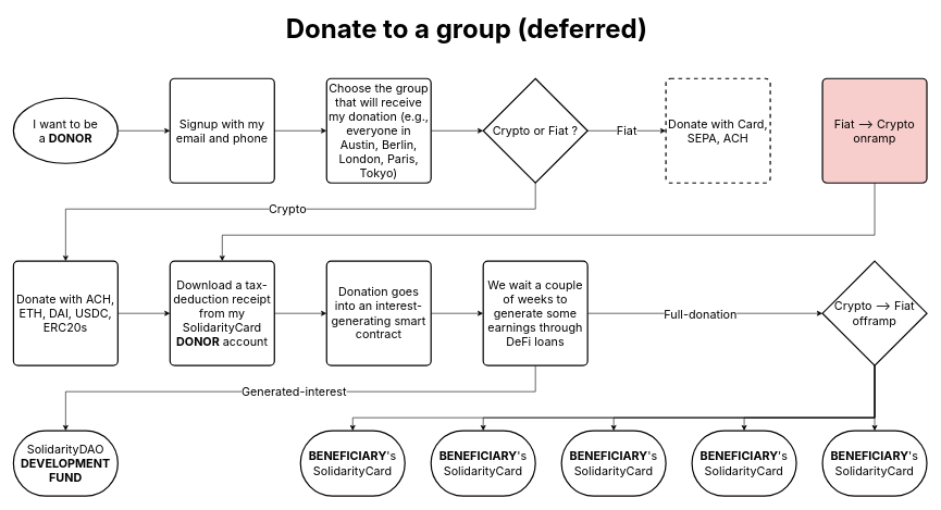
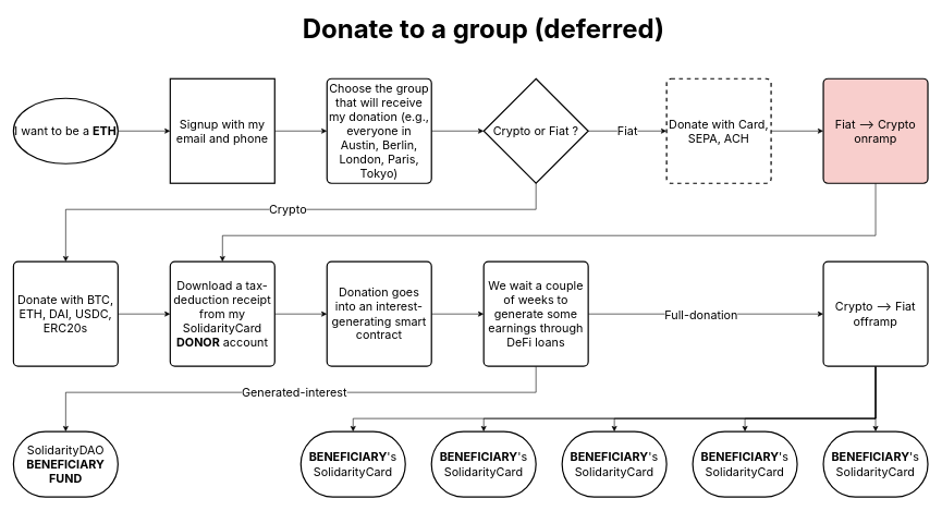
- <mxCell id="37" value="Donate to a group (deferred)" style="text;html=1;strokeColor=none;fillColor=none;align=center;verticalAlign=middle;whiteSpace=wrap;rounded=0;fontFamily=SF Pro Text;fontSize=40;fontStyle=1" parent="1" vertex="1"><mxGeometry x="435" y="20" width="560" height="48" as="geometry" /></mxCell>
+ <mxCell id="37" value="Donate to a group (deferred)" style="text;html=1;strokeColor=none;fillColor=none;align=center;verticalAlign=middle;whiteSpace=wrap;rounded=0;fontFamily=SF Pro Text;fontSize=40;fontStyle=1" parent="1" vertex="1"><mxGeometry x="460" y="20" width="560" height="48" as="geometry" /></mxCell>
- <mxCell id="3" value="&lt;font style=&quot;font-size: 18px&quot;&gt;I want to be a&amp;nbsp;&lt;b style=&quot;font-size: 18px&quot;&gt;DONOR&lt;/b&gt;&lt;/font&gt;" style="strokeWidth=2;html=1;shape=mxgraph.flowchart.start_1;whiteSpace=wrap;fontSize=18;fontFamily=SF Pro Text;" parent="1" vertex="1"><mxGeometry x="20" y="150" width="160" height="100" as="geometry" /></mxCell>
+ <mxCell id="3" value="&lt;font style=&quot;font-size: 18px&quot;&gt;I want to be a&amp;nbsp;&lt;b style=&quot;font-size: 18px&quot;&gt;ETH&lt;/b&gt;&lt;/font&gt;" style="strokeWidth=2;html=1;shape=mxgraph.flowchart.start_1;whiteSpace=wrap;fontSize=18;fontFamily=SF Pro Text;" parent="1" vertex="1"><mxGeometry x="20" y="150" width="160" height="100" as="geometry" /></mxCell>
- <mxCell id="5" value="Signup with my email and phone" style="rounded=1;whiteSpace=wrap;html=1;absoluteArcSize=1;arcSize=14;strokeWidth=2;shadow=0;fontFamily=SF Pro Text;fontSize=18;" parent="1" vertex="1"><mxGeometry x="260" y="120" width="160" height="160" as="geometry" /></mxCell>
+ <mxCell id="5" value="Signup with my email and phone" style="whiteSpace=wrap;html=1;absoluteArcSize=1;arcSize=14;strokeWidth=2;shadow=0;fontFamily=SF Pro Text;fontSize=18;rounded=0;" parent="1" vertex="1"><mxGeometry x="260" y="120" width="160" height="160" as="geometry" /></mxCell>
+ <mxCell id="11" value="" style="edgeStyle=orthogonalEdgeStyle;rounded=0;orthogonalLoop=1;jettySize=auto;html=1;fontSize=18;fontFamily=SF Pro Text;" parent="1" source="12" target="14" edge="1"><mxGeometry relative="1" as="geometry" /></mxCell>
- <mxCell id="16" value="Donate with ACH, ETH, DAI, USDC, ERC20s" style="rounded=1;whiteSpace=wrap;html=1;absoluteArcSize=1;arcSize=14;strokeWidth=2;shadow=0;fontFamily=SF Pro Text;fontSize=18;" parent="1" vertex="1"><mxGeometry x="20" y="400" width="160" height="160" as="geometry" /></mxCell>
+ <mxCell id="16" value="Donate with BTC, ETH, DAI, USDC, ERC20s" style="rounded=1;whiteSpace=wrap;html=1;absoluteArcSize=1;arcSize=14;strokeWidth=2;shadow=0;fontFamily=SF Pro Text;fontSize=18;" parent="1" vertex="1"><mxGeometry x="20" y="400" width="160" height="160" as="geometry" /></mxCell>
- <mxCell id="30" value="Crypto --&amp;gt; Fiat offramp" style="rhombus;whiteSpace=wrap;html=1;absoluteArcSize=1;arcSize=14;strokeWidth=2;shadow=0;fontFamily=SF Pro Text;fontSize=18;" parent="1" vertex="1"><mxGeometry x="1260" y="400" width="160" height="160" as="geometry" /></mxCell>
+ <mxCell id="30" value="Crypto --&amp;gt; Fiat offramp" style="rounded=1;whiteSpace=wrap;html=1;absoluteArcSize=1;arcSize=14;strokeWidth=2;shadow=0;fontFamily=SF Pro Text;fontSize=18;" parent="1" vertex="1"><mxGeometry x="1260" y="400" width="160" height="160" as="geometry" /></mxCell>
- <mxCell id="32" value="SolidarityDAO &lt;b&gt;DEVELOPMENT FUND&lt;/b&gt;" style="strokeWidth=2;html=1;shape=mxgraph.flowchart.terminator;whiteSpace=wrap;fontSize=18;fontFamily=SF Pro Text;" parent="1" vertex="1"><mxGeometry x="20" y="660" width="160" height="100" as="geometry" /></mxCell>
+ <mxCell id="32" value="SolidarityDAO &lt;b&gt;BENEFICIARY FUND&lt;/b&gt;" style="strokeWidth=2;html=1;shape=mxgraph.flowchart.terminator;whiteSpace=wrap;fontSize=18;fontFamily=SF Pro Text;" parent="1" vertex="1"><mxGeometry x="20" y="660" width="160" height="100" as="geometry" /></mxCell>
